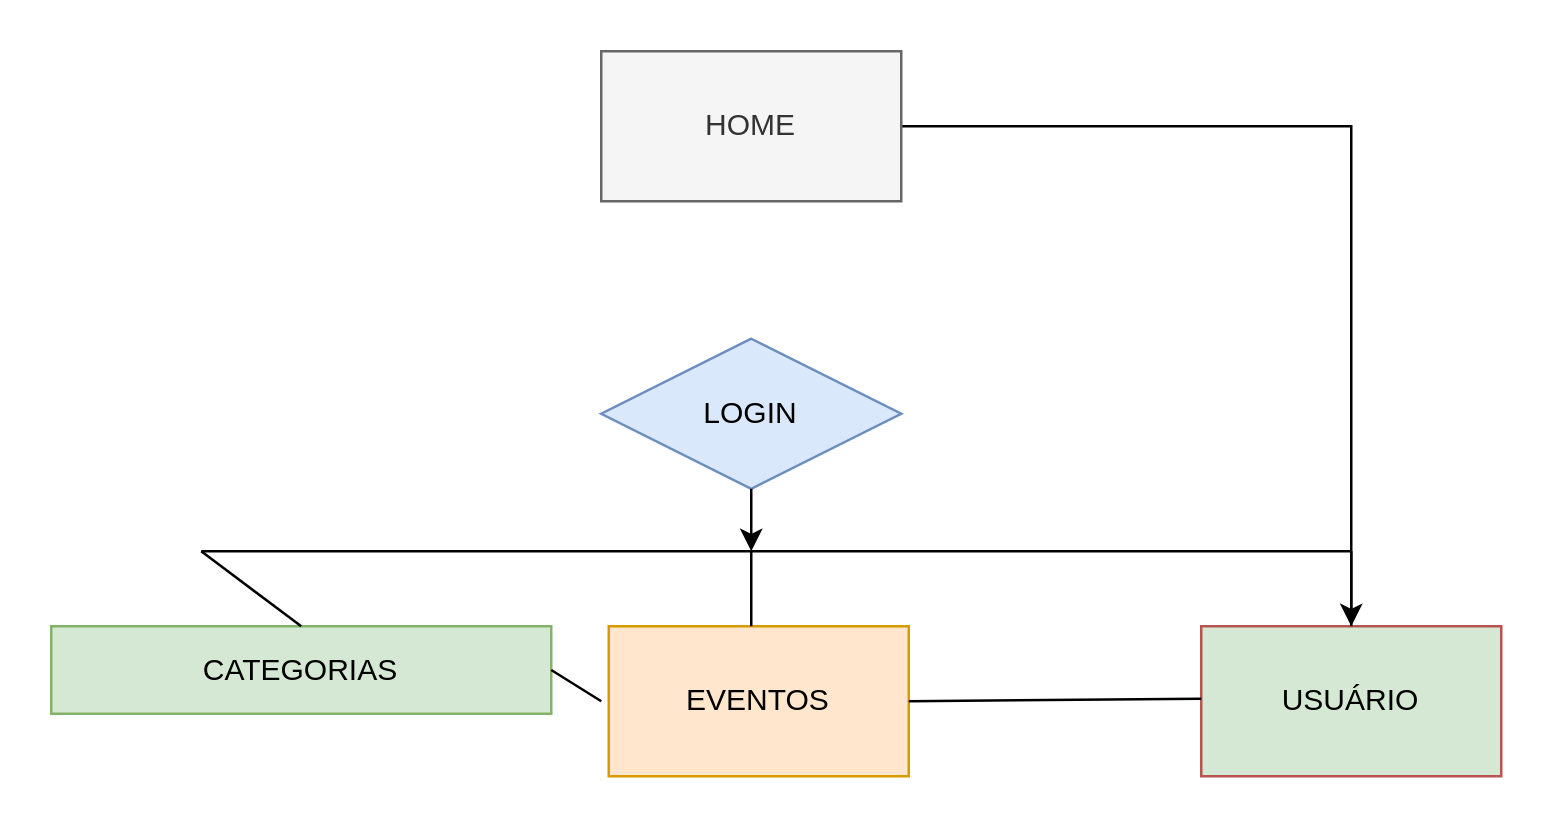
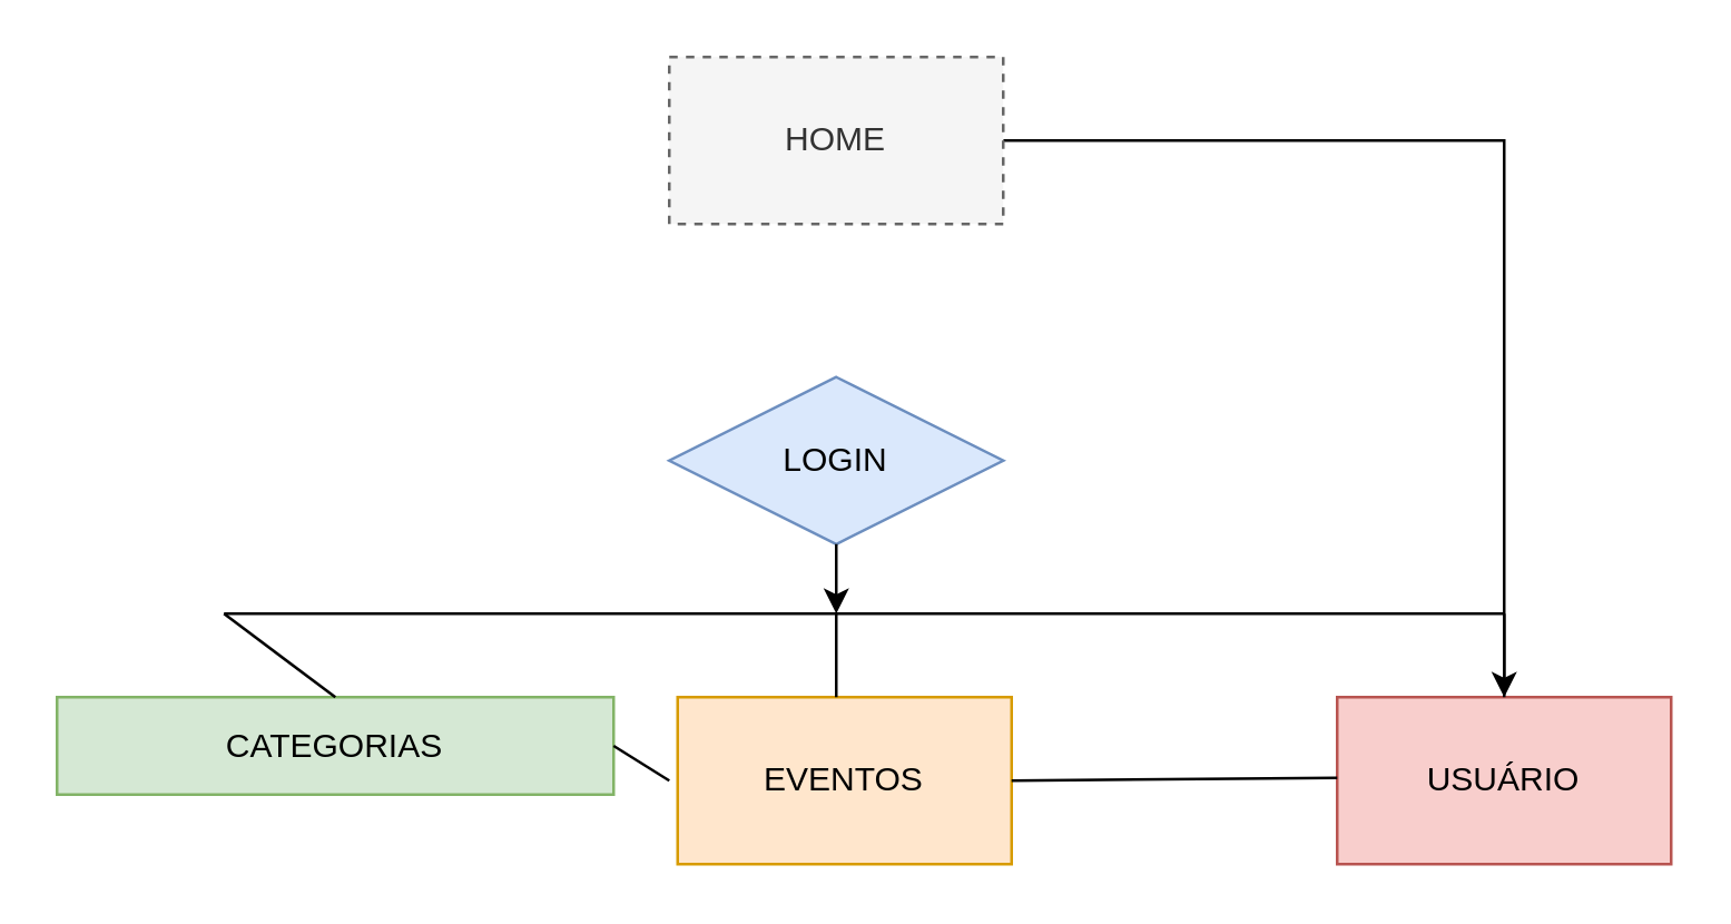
- <mxCell id="3" value="HOME" style="rounded=0;whiteSpace=wrap;html=1;fillColor=#f5f5f5;strokeColor=#666666;fontColor=#333333;" vertex="1" parent="1"><mxGeometry x="240" y="20" width="120" height="60" as="geometry" /></mxCell>
+ <mxCell id="3" value="HOME" style="rounded=0;whiteSpace=wrap;html=1;fillColor=#f5f5f5;strokeColor=#666666;fontColor=#333333;dashed=1;" vertex="1" parent="1"><mxGeometry x="240" y="20" width="120" height="60" as="geometry" /></mxCell>
- <mxCell id="7" value="USUÁRIO" style="rounded=0;whiteSpace=wrap;html=1;fillColor=#d5e8d4;strokeColor=#b85450;" vertex="1" parent="1"><mxGeometry x="480" y="250" width="120" height="60" as="geometry" /></mxCell>
+ <mxCell id="7" value="USUÁRIO" style="rounded=0;whiteSpace=wrap;html=1;fillColor=#f8cecc;strokeColor=#b85450;" vertex="1" parent="1"><mxGeometry x="480" y="250" width="120" height="60" as="geometry" /></mxCell>
